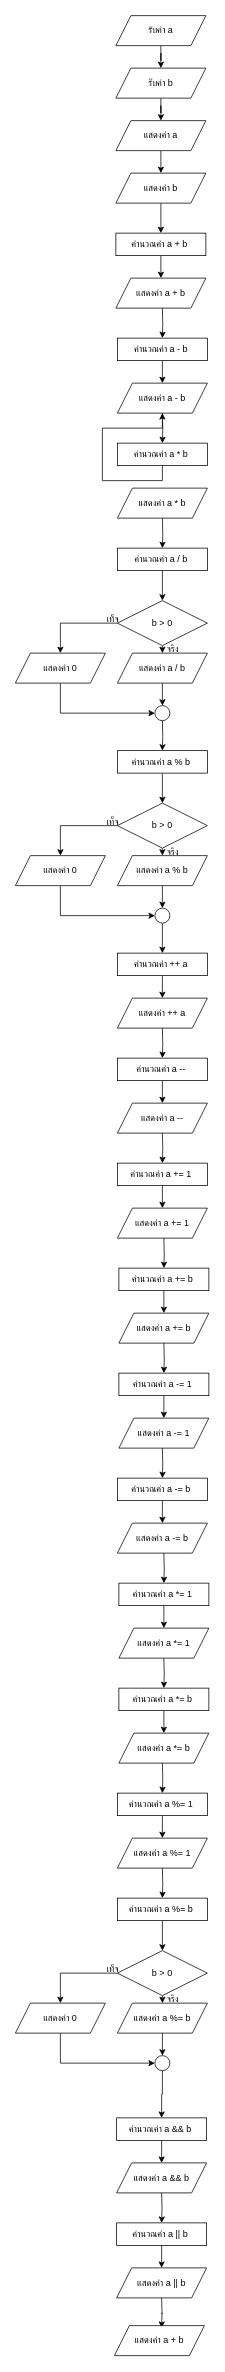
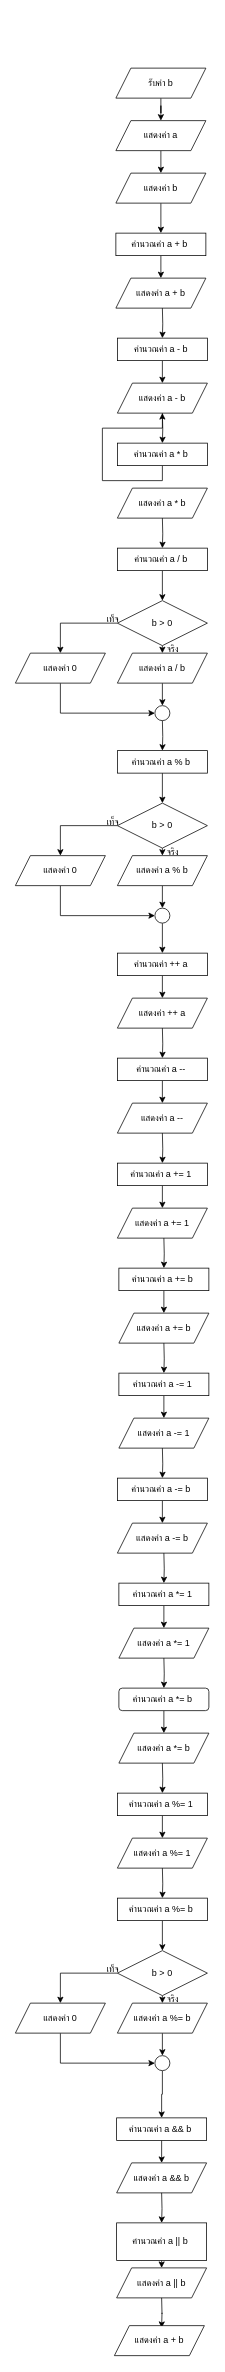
- <mxCell id="3" value="รับค่า a" style="shape=parallelogram;perimeter=parallelogramPerimeter;whiteSpace=wrap;html=1;fixedSize=1;" vertex="1" parent="1"><mxGeometry x="154" y="20" width="120" height="40" as="geometry" /></mxCell>
- <mxCell id="2" value="" style="edgeStyle=orthogonalEdgeStyle;rounded=0;orthogonalLoop=1;jettySize=auto;html=1;" edge="1" parent="1" source="3" target="5"><mxGeometry relative="1" as="geometry" /></mxCell>
- <mxCell id="54" value="คำนวณค่า a *= b&amp;nbsp;" style="rounded=0;whiteSpace=wrap;html=1;" vertex="1" parent="1"><mxGeometry x="158" y="2250" width="120" height="30" as="geometry" /></mxCell>
+ <mxCell id="54" value="คำนวณค่า a *= b&amp;nbsp;" style="whiteSpace=wrap;html=1;rounded=1;" vertex="1" parent="1"><mxGeometry x="158" y="2250" width="120" height="30" as="geometry" /></mxCell>
- <mxCell id="65" value="คำนวณค่า a || b&amp;nbsp;" style="rounded=0;whiteSpace=wrap;html=1;" vertex="1" parent="1"><mxGeometry x="155" y="2963" width="120" height="30" as="geometry" /></mxCell>
+ <mxCell id="65" value="คำนวณค่า a || b&amp;nbsp;" style="rounded=0;whiteSpace=wrap;html=1;" vertex="1" parent="1"><mxGeometry x="155" y="2963" width="120" height="50" as="geometry" /></mxCell>
